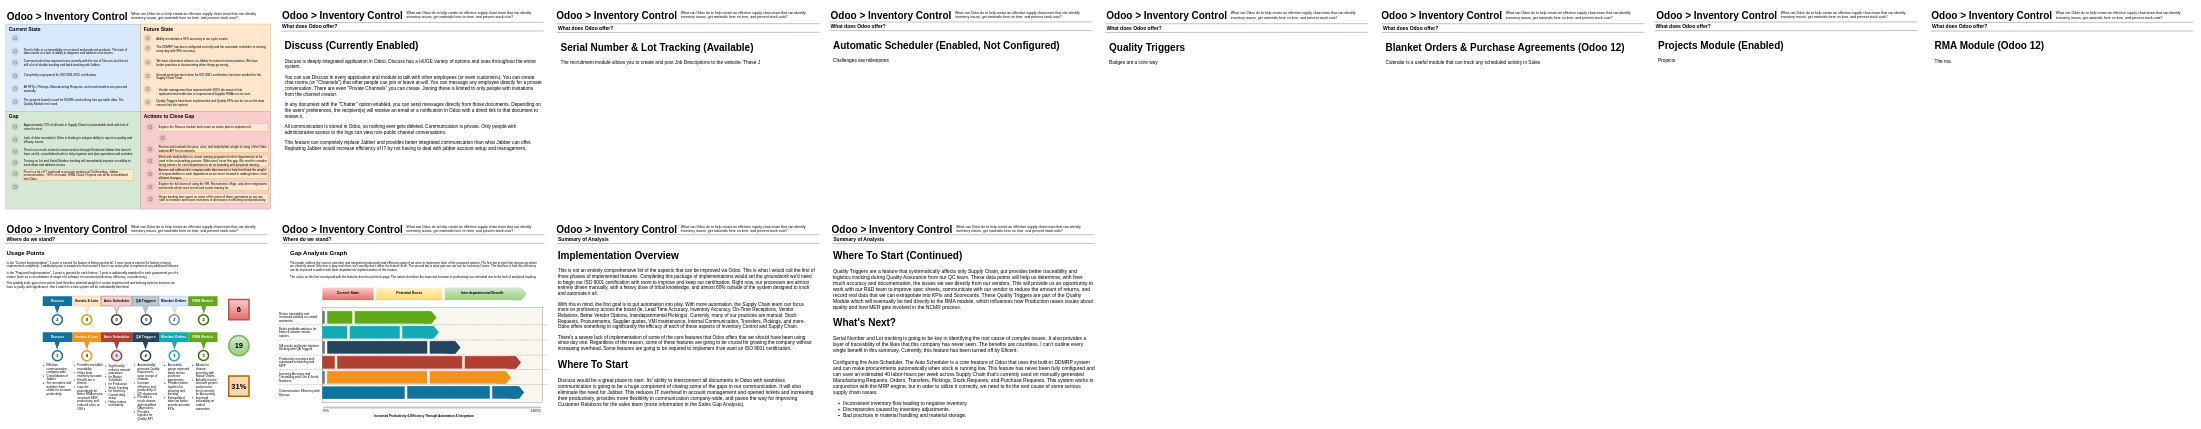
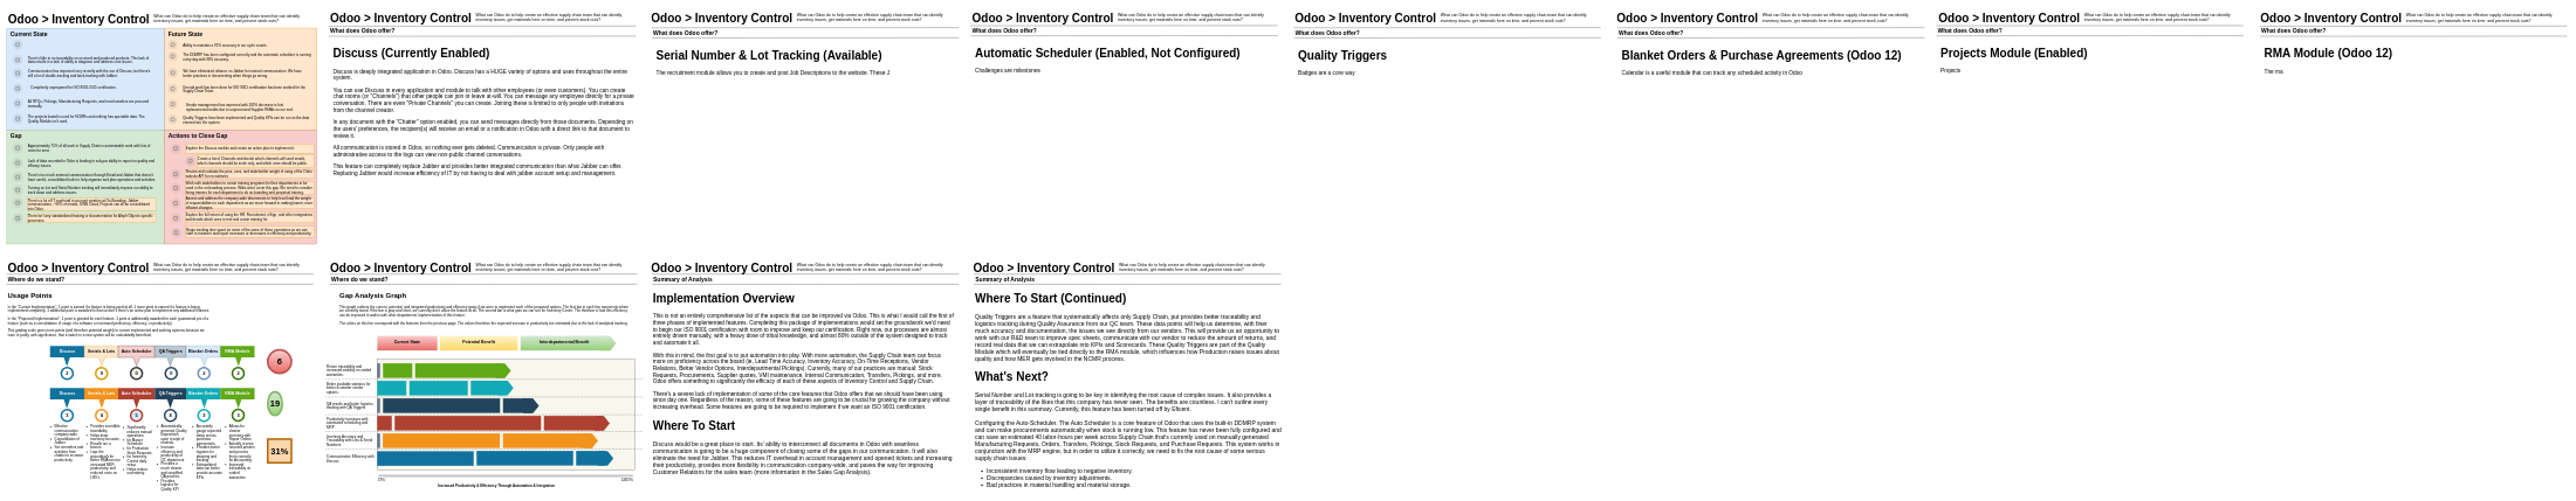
- <mxCell id="98" value="&lt;h1&gt;Blanket Orders &amp;amp; Purchase Agreements (Odoo 12)&lt;/h1&gt;&lt;p style=&quot;font-size: 19px&quot;&gt;Calendar is a useful module that can track any scheduled activity in Sales&lt;/p&gt;" style="text;html=1;strokeColor=none;fillColor=none;spacing=5;spacingTop=-20;whiteSpace=wrap;overflow=hidden;rounded=0;fontSize=20;align=left;" parent="1" vertex="1"><mxGeometry x="5537" y="146.5" width="1041" height="689" as="geometry" /></mxCell>
+ <mxCell id="98" value="&lt;h1&gt;Blanket Orders &amp;amp; Purchase Agreements (Odoo 12)&lt;/h1&gt;&lt;p style=&quot;font-size: 19px&quot;&gt;Calendar is a useful module that can track any scheduled activity in Odoo&lt;/p&gt;" style="text;html=1;strokeColor=none;fillColor=none;spacing=5;spacingTop=-20;whiteSpace=wrap;overflow=hidden;rounded=0;fontSize=20;align=left;" parent="1" vertex="1"><mxGeometry x="5537" y="146.5" width="1041" height="689" as="geometry" /></mxCell>
- <mxCell id="21" value="Completely unprepared for ISO 9001:2015 certification." style="text;html=1;strokeColor=none;fillColor=none;align=left;verticalAlign=middle;whiteSpace=wrap;rounded=0;fontSize=12;" parent="1" vertex="1"><mxGeometry x="93" y="280" width="440" height="40" as="geometry" /></mxCell>
+ <mxCell id="21" value="Completely unprepared for ISO 9001:2015 certification." style="text;html=1;strokeColor=none;fillColor=none;align=left;verticalAlign=middle;whiteSpace=wrap;rounded=0;fontSize=12;" parent="1" vertex="1"><mxGeometry x="103" y="280" width="440" height="40" as="geometry" /></mxCell>
+ <mxCell id="71" value="Create a list of Channels and decide which channels will send emails, which channels should be invite only, and which ones should be public." style="text;html=1;strokeColor=#d79b00;fillColor=#ffe6cc;align=left;verticalAlign=middle;whiteSpace=wrap;rounded=0;fontSize=12;" parent="1" vertex="1"><mxGeometry x="673" y="529" width="400" height="45" as="geometry" /></mxCell>
+ <mxCell id="65" value="There isn't any standardized training or documentation for Aleph Objects specific processes." style="text;html=1;strokeColor=#d79b00;fillColor=#ffe6cc;align=left;verticalAlign=middle;whiteSpace=wrap;rounded=0;fontSize=12;" parent="1" vertex="1"><mxGeometry x="93" y="732" width="440" height="30" as="geometry" /></mxCell>
- <mxCell id="216" value="Potential Boost" style="whiteSpace=wrap;html=1;shadow=0;strokeColor=none;fillColor=#fff2cc;fontSize=14;fontStyle=1;verticalAlign=top;spacingTop=5;gradientColor=#ffd966;" vertex="1" parent="1"><mxGeometry x="1503" y="1150" width="266" height="50" as="geometry" /></mxCell>
+ <mxCell id="216" value="Potential Benefit" style="whiteSpace=wrap;html=1;shadow=0;strokeColor=none;fillColor=#fff2cc;fontSize=14;fontStyle=1;verticalAlign=top;spacingTop=5;gradientColor=#ffd966;" vertex="1" parent="1"><mxGeometry x="1503" y="1150" width="266" height="50" as="geometry" /></mxCell>
- <mxCell id="146" value="&lt;font color=&quot;#000000&quot; style=&quot;font-size: 30px&quot;&gt;6&lt;/font&gt;" style="whiteSpace=wrap;html=1;aspect=fixed;shadow=0;strokeColor=#b85450;strokeWidth=6;fillColor=#f8cecc;fontSize=16;align=center;fontStyle=1;gradientColor=#ea6b66;rounded=0;" parent="1" vertex="1"><mxGeometry x="914.5" y="1197.5" width="81" height="81" as="geometry" /></mxCell>
+ <mxCell id="146" value="&lt;font color=&quot;#000000&quot; style=&quot;font-size: 30px&quot;&gt;6&lt;/font&gt;" style="ellipse;whiteSpace=wrap;html=1;aspect=fixed;shadow=0;strokeColor=#b85450;strokeWidth=6;fillColor=#f8cecc;fontSize=16;align=center;fontStyle=1;gradientColor=#ea6b66;" parent="1" vertex="1"><mxGeometry x="914.5" y="1197.5" width="81" height="81" as="geometry" /></mxCell>
- <mxCell id="145" value="&lt;font color=&quot;#000000&quot; style=&quot;font-size: 30px&quot;&gt;19&lt;/font&gt;" style="ellipse;whiteSpace=wrap;html=1;aspect=fixed;shadow=0;strokeColor=#82b366;strokeWidth=6;fillColor=#d5e8d4;fontSize=16;align=center;fontStyle=1;gradientColor=#97d077;" parent="1" vertex="1"><mxGeometry x="914.5" y="1341.5" width="81" height="81" as="geometry" /></mxCell>
+ <mxCell id="145" value="&lt;font color=&quot;#000000&quot; style=&quot;font-size: 30px&quot;&gt;19&lt;/font&gt;" style="ellipse;whiteSpace=wrap;html=1;aspect=fixed;shadow=0;strokeColor=#82b366;strokeWidth=6;fillColor=#d5e8d4;fontSize=16;align=center;fontStyle=1;gradientColor=#97d077;" parent="1" vertex="1"><mxGeometry x="914.5" y="1341.5" width="50" height="81" as="geometry" /></mxCell>
- <mxCell id="130" value="&lt;ul&gt;&lt;li&gt;Significantly reduces manual operations:&lt;/li&gt;&lt;li&gt;for Master Scheduler&lt;/li&gt;&lt;li&gt;for Production Stock Tracking&lt;/li&gt;&lt;li&gt;for Inventory Control daily setup&lt;/li&gt;&lt;li&gt;Helps reduce uncertainty.&lt;/li&gt;&lt;/ul&gt;" style="text;html=1;strokeColor=none;fillColor=none;align=left;verticalAlign=middle;whiteSpace=wrap;rounded=0;" parent="1" vertex="1"><mxGeometry x="392" y="1454" width="138" height="176" as="geometry" /></mxCell>
+ <mxCell id="130" value="&lt;ul&gt;&lt;li&gt;Significantly reduces manual operations:&lt;/li&gt;&lt;li&gt;for Master Scheduler&lt;/li&gt;&lt;li&gt;for Production Stock Requests&lt;/li&gt;&lt;li&gt;for Inventory Control daily setup&lt;/li&gt;&lt;li&gt;Helps reduce uncertainty.&lt;/li&gt;&lt;/ul&gt;" style="text;html=1;strokeColor=none;fillColor=none;align=left;verticalAlign=middle;whiteSpace=wrap;rounded=0;" parent="1" vertex="1"><mxGeometry x="392" y="1454" width="138" height="176" as="geometry" /></mxCell>
